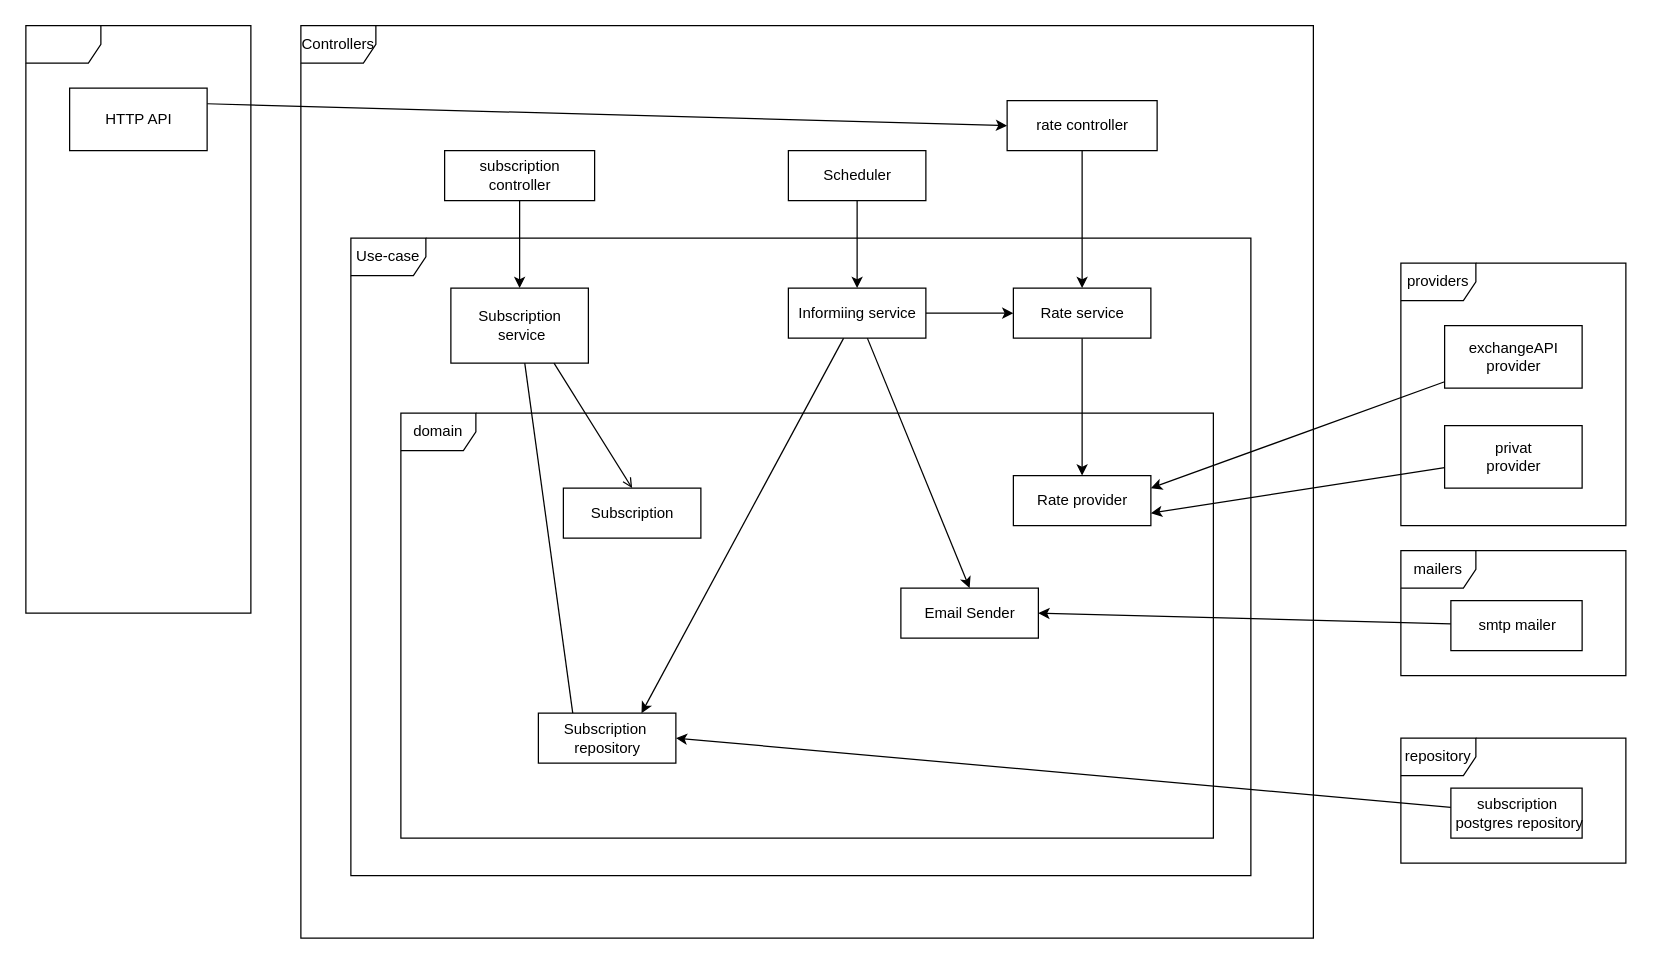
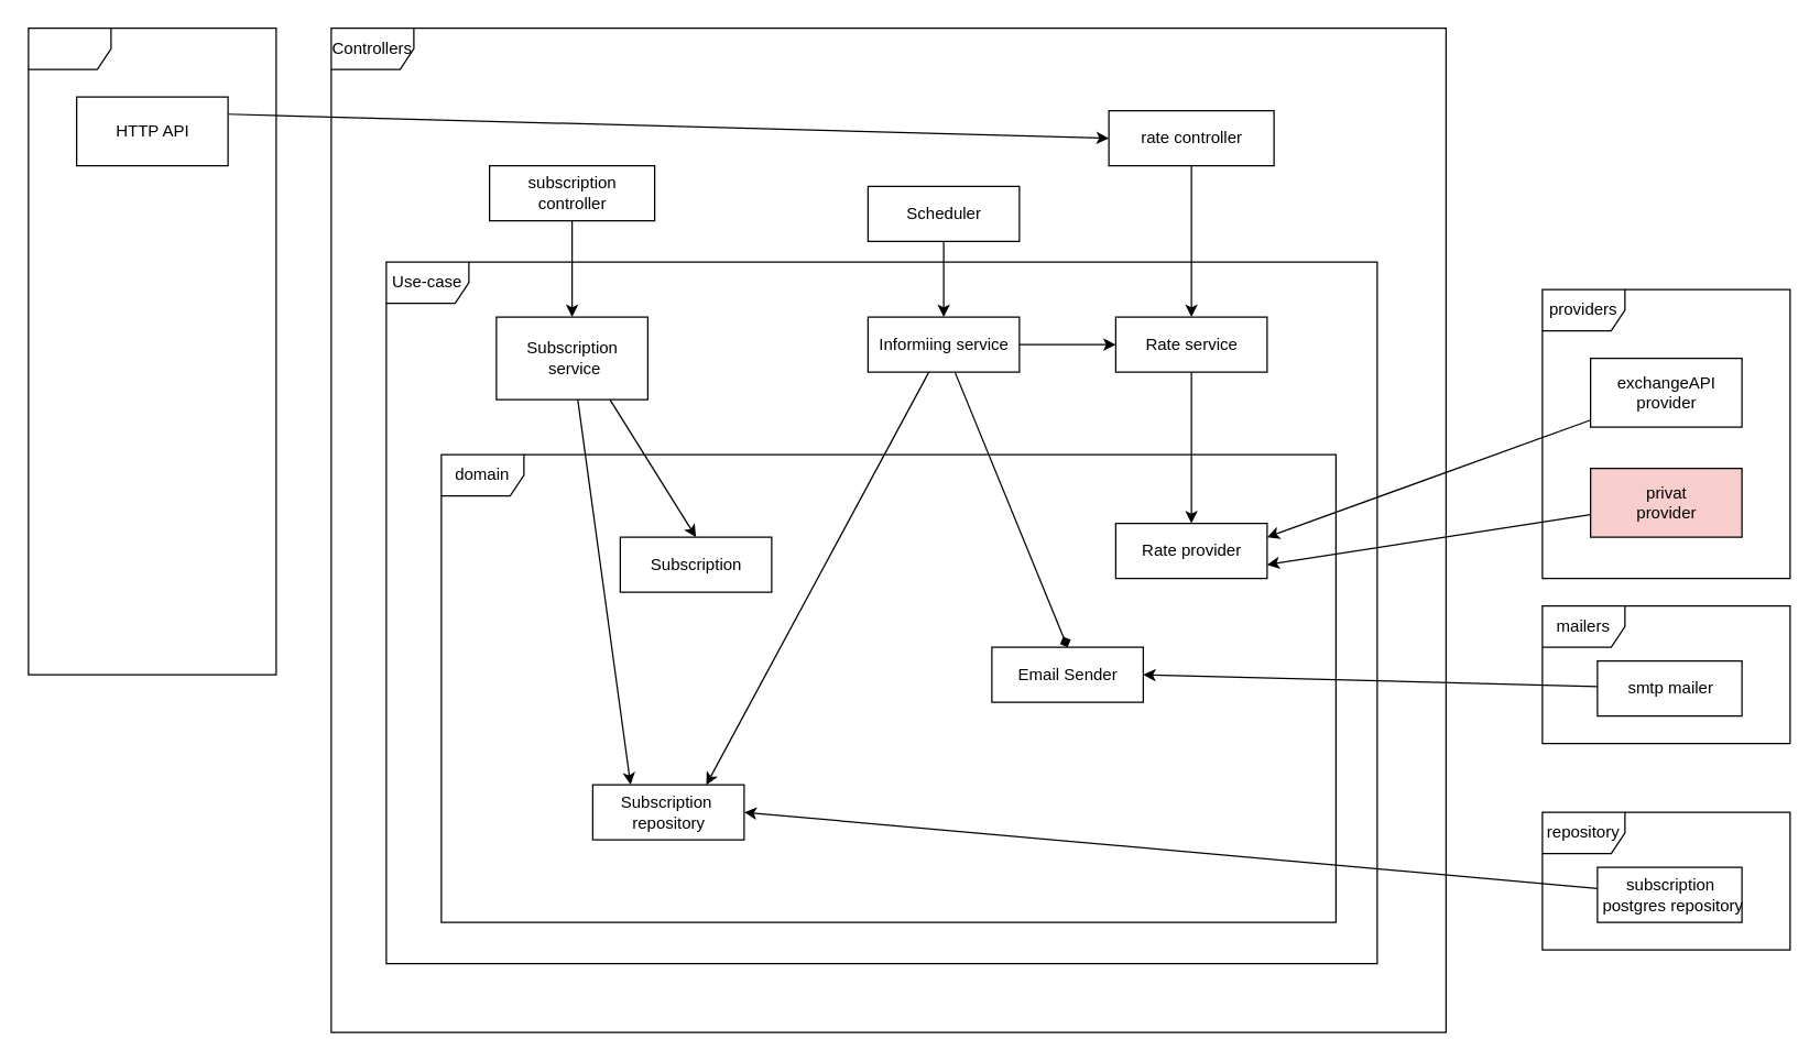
- <mxCell id="26" value="Scheduler" style="html=1;" parent="1" vertex="1"><mxGeometry x="630" y="120" width="110" height="40" as="geometry" /></mxCell>
+ <mxCell id="26" value="Scheduler" style="html=1;" parent="1" vertex="1"><mxGeometry x="630" y="135" width="110" height="40" as="geometry" /></mxCell>
- <mxCell id="31" value="privat&lt;br&gt;provider" style="html=1;" parent="1" vertex="1"><mxGeometry x="1155" y="340" width="110" height="50" as="geometry" /></mxCell>
+ <mxCell id="31" value="privat&lt;br&gt;provider" style="html=1;fillColor=#f8cecc;" parent="1" vertex="1"><mxGeometry x="1155" y="340" width="110" height="50" as="geometry" /></mxCell>
- <mxCell id="21" style="edgeStyle=none;html=1;exitX=0.75;exitY=1;exitDx=0;exitDy=0;entryX=0.5;entryY=0;entryDx=0;entryDy=0;endArrow=open;" parent="1" source="14" target="22" edge="1"><mxGeometry relative="1" as="geometry"><mxPoint x="550" y="120" as="targetPoint" /></mxGeometry></mxCell>
+ <mxCell id="21" style="edgeStyle=none;html=1;exitX=0.75;exitY=1;exitDx=0;exitDy=0;entryX=0.5;entryY=0;entryDx=0;entryDy=0;" parent="1" source="14" target="22" edge="1"><mxGeometry relative="1" as="geometry"><mxPoint x="550" y="120" as="targetPoint" /></mxGeometry></mxCell>
- <mxCell id="15" style="edgeStyle=none;html=1;entryX=0.5;entryY=0;entryDx=0;entryDy=0;" parent="1" source="18" target="23" edge="1"><mxGeometry relative="1" as="geometry" /></mxCell>
+ <mxCell id="15" style="edgeStyle=none;html=1;entryX=0.5;entryY=0;entryDx=0;entryDy=0;endArrow=diamond;" parent="1" source="18" target="23" edge="1"><mxGeometry relative="1" as="geometry" /></mxCell>
- <mxCell id="19" style="edgeStyle=none;html=1;entryX=0.25;entryY=0;entryDx=0;entryDy=0;endArrow=none;" parent="1" source="14" target="20" edge="1"><mxGeometry relative="1" as="geometry" /></mxCell>
+ <mxCell id="19" style="edgeStyle=none;html=1;entryX=0.25;entryY=0;entryDx=0;entryDy=0;" parent="1" source="14" target="20" edge="1"><mxGeometry relative="1" as="geometry" /></mxCell>
